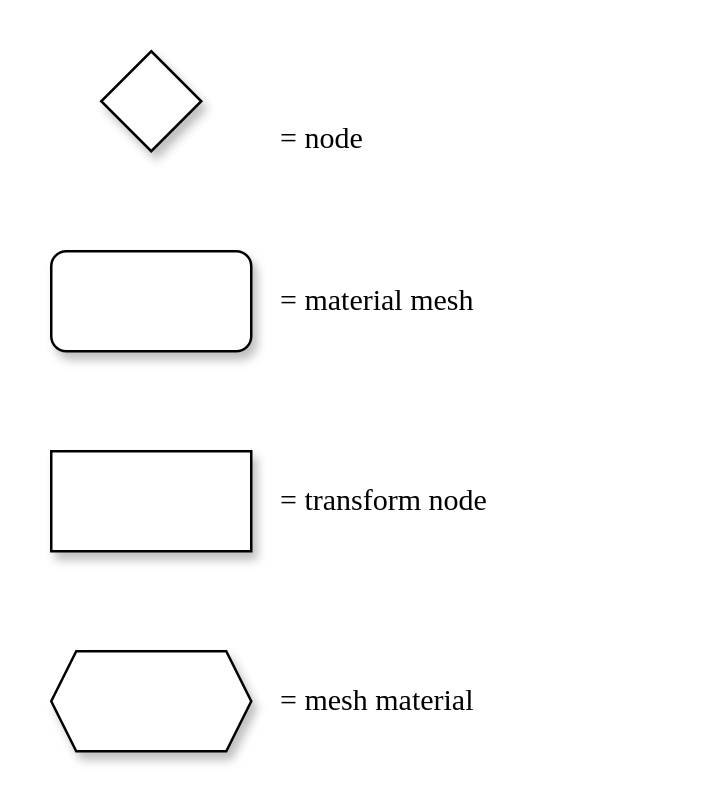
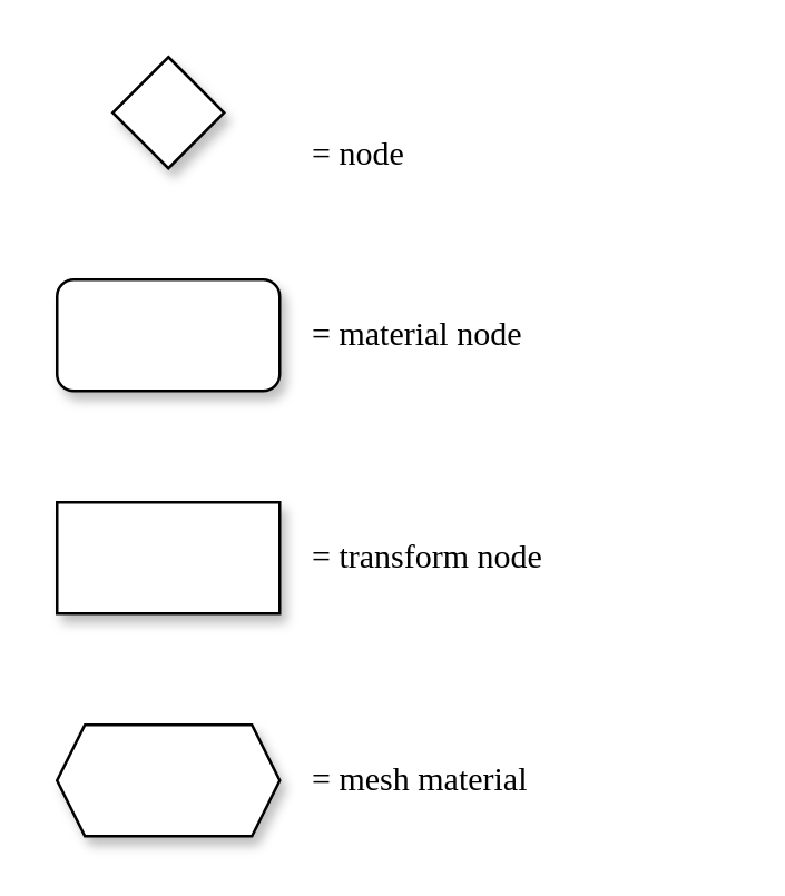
- <mxCell id="4" value="= material mesh" style="rounded=0;whiteSpace=wrap;html=1;shadow=1;fontFamily=Lucida Console;strokeColor=none;fillColor=none;align=left;" parent="1" vertex="1"><mxGeometry x="110" y="100" width="150" height="40" as="geometry" /></mxCell>
+ <mxCell id="4" value="= material node" style="rounded=0;whiteSpace=wrap;html=1;shadow=1;fontFamily=Lucida Console;strokeColor=none;fillColor=none;align=left;" parent="1" vertex="1"><mxGeometry x="110" y="100" width="150" height="40" as="geometry" /></mxCell>
